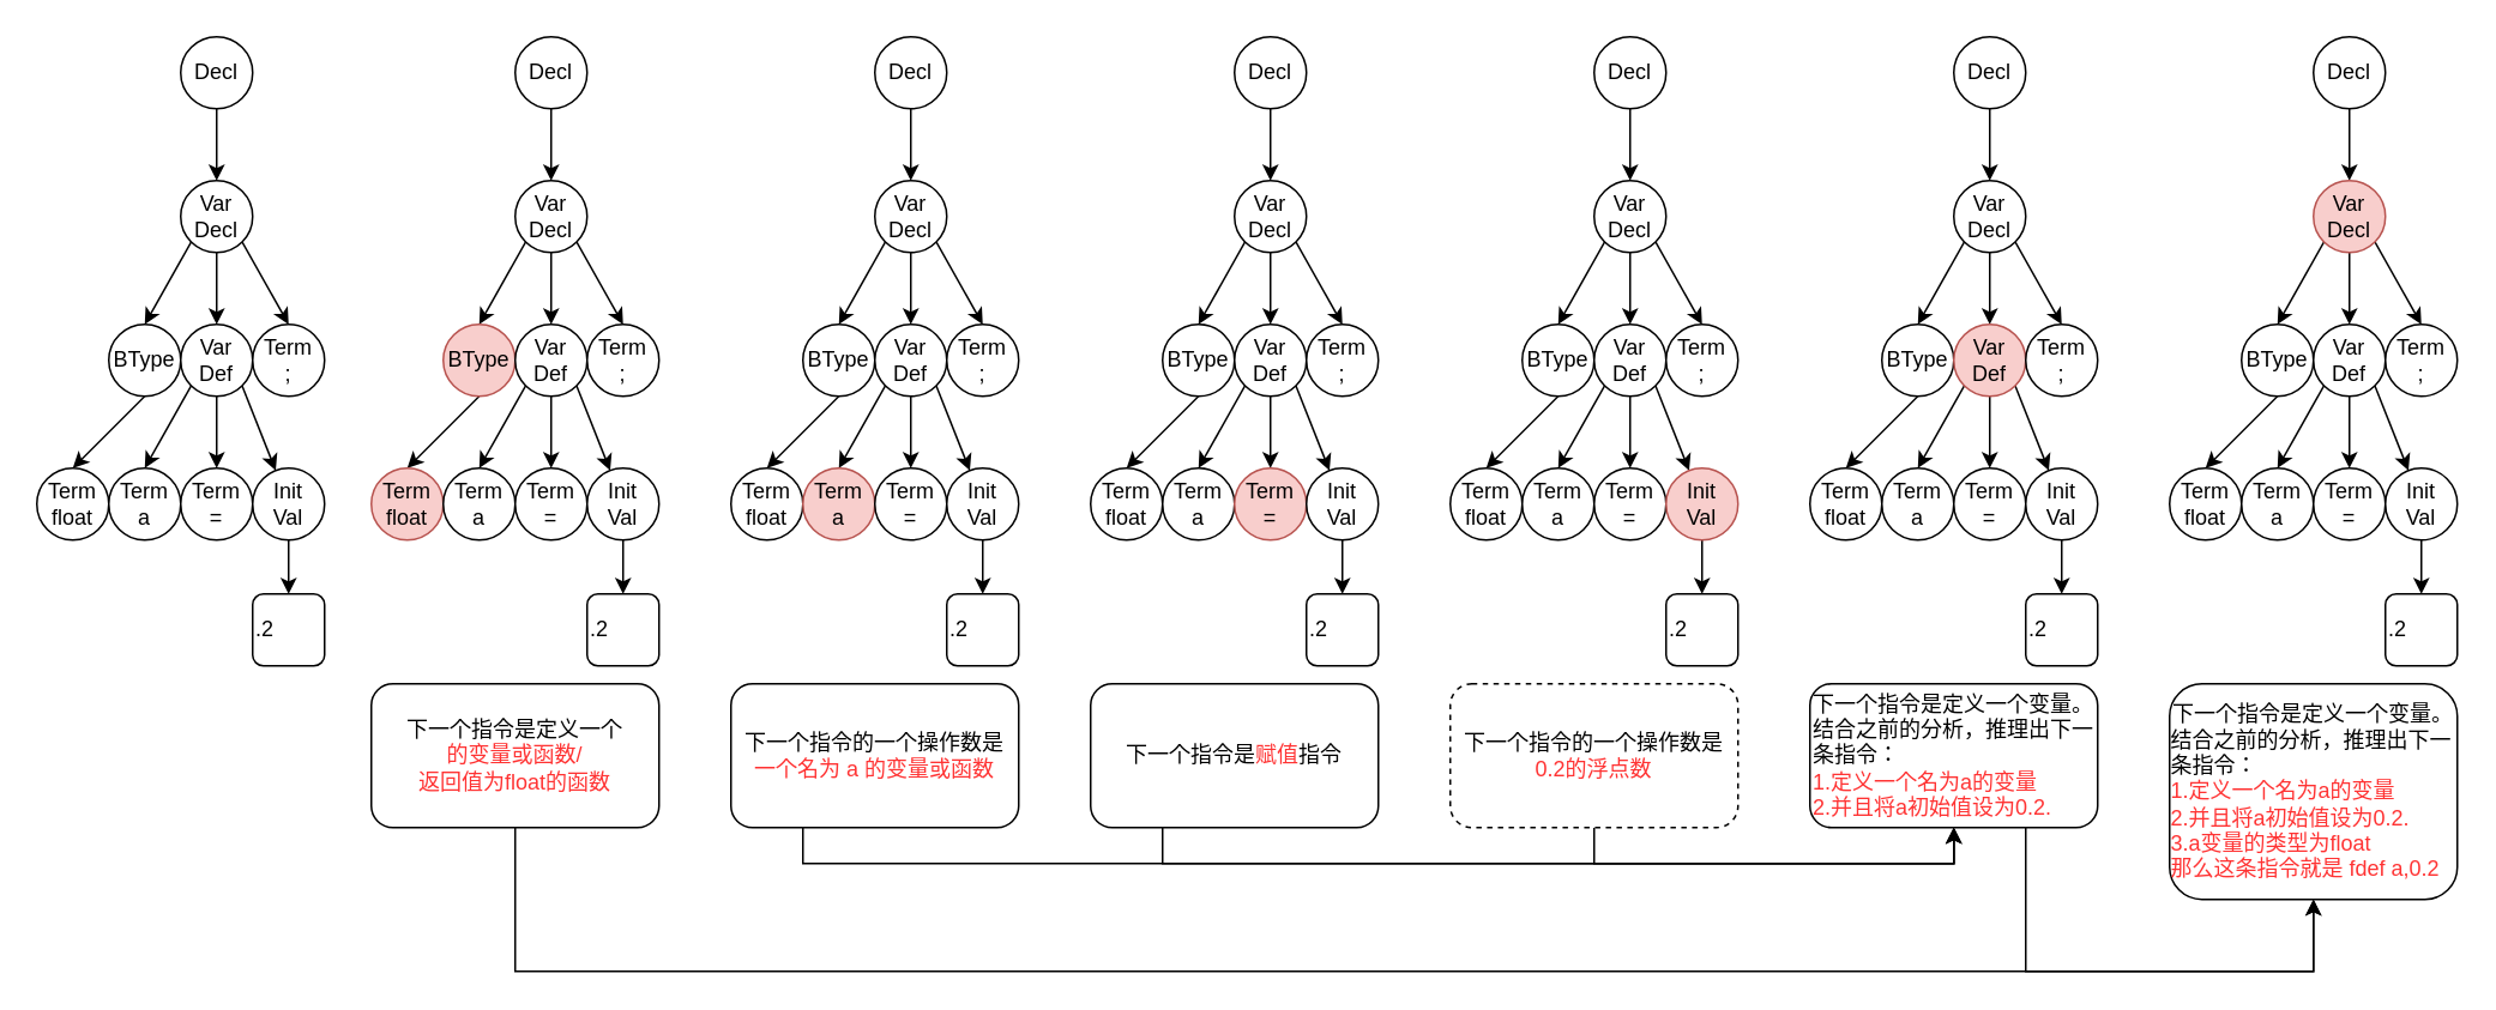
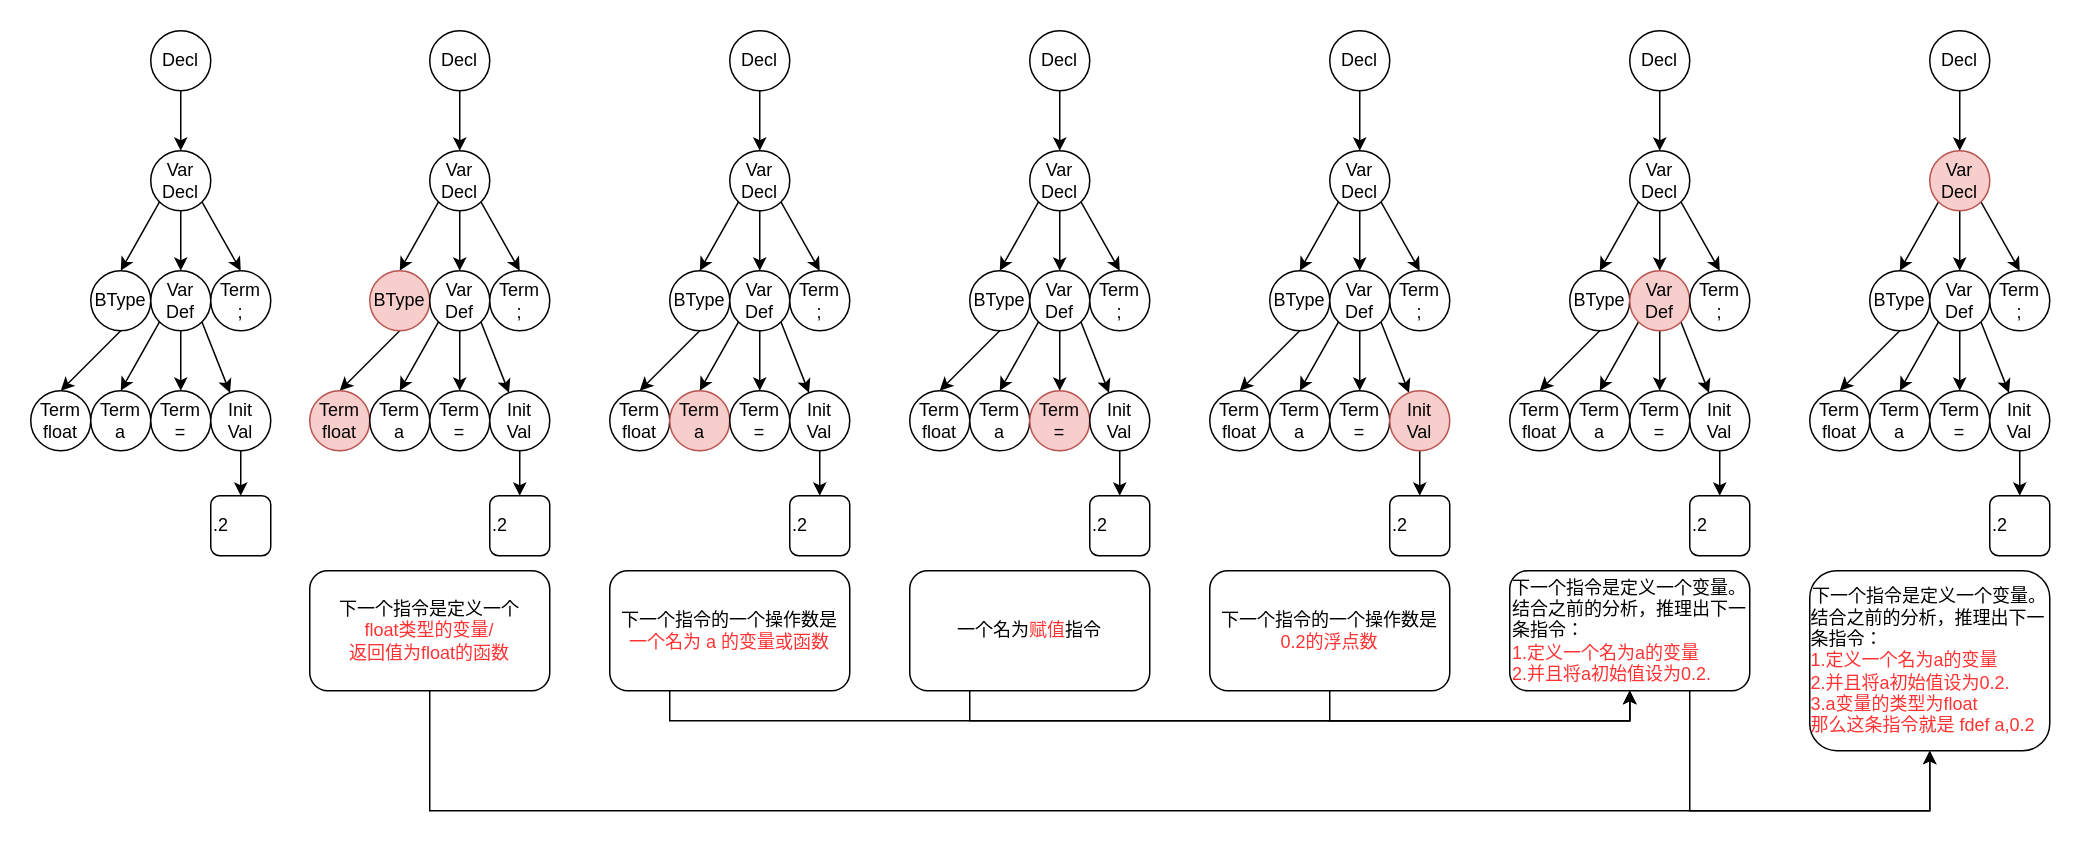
- <mxCell id="41" value="下一个指令是定义一个&lt;br&gt;&lt;font style=&quot;color: rgb(255, 51, 51);&quot;&gt;的变量或函数/&lt;/font&gt;&lt;div&gt;&lt;font style=&quot;color: rgb(255, 51, 51);&quot;&gt;返回值为float的函数&lt;/font&gt;&lt;/div&gt;" style="rounded=1;whiteSpace=wrap;html=1;" vertex="1" parent="1"><mxGeometry x="206" y="380" width="160" height="80" as="geometry" /></mxCell>
+ <mxCell id="41" value="下一个指令是定义一个&lt;br&gt;&lt;font style=&quot;color: rgb(255, 51, 51);&quot;&gt;float类型的变量/&lt;/font&gt;&lt;div&gt;&lt;font style=&quot;color: rgb(255, 51, 51);&quot;&gt;返回值为float的函数&lt;/font&gt;&lt;/div&gt;" style="rounded=1;whiteSpace=wrap;html=1;" vertex="1" parent="1"><mxGeometry x="206" y="380" width="160" height="80" as="geometry" /></mxCell>
- <mxCell id="83" value="下一个指令是&lt;font style=&quot;color: rgb(255, 51, 51);&quot;&gt;赋值&lt;/font&gt;指令" style="rounded=1;whiteSpace=wrap;html=1;" vertex="1" parent="1"><mxGeometry x="606" y="380" width="160" height="80" as="geometry" /></mxCell>
+ <mxCell id="83" value="一个名为&lt;font style=&quot;color: rgb(255, 51, 51);&quot;&gt;赋值&lt;/font&gt;指令" style="rounded=1;whiteSpace=wrap;html=1;" vertex="1" parent="1"><mxGeometry x="606" y="380" width="160" height="80" as="geometry" /></mxCell>
- <mxCell id="104" value="下一个指令的一个操作数是&lt;font style=&quot;color: rgb(255, 51, 51);&quot;&gt;0.2的浮点数&lt;/font&gt;" style="rounded=1;whiteSpace=wrap;html=1;dashed=1;" vertex="1" parent="1"><mxGeometry x="806" y="380" width="160" height="80" as="geometry" /></mxCell>
+ <mxCell id="104" value="下一个指令的一个操作数是&lt;font style=&quot;color: rgb(255, 51, 51);&quot;&gt;0.2的浮点数&lt;/font&gt;" style="rounded=1;whiteSpace=wrap;html=1;" vertex="1" parent="1"><mxGeometry x="806" y="380" width="160" height="80" as="geometry" /></mxCell>
